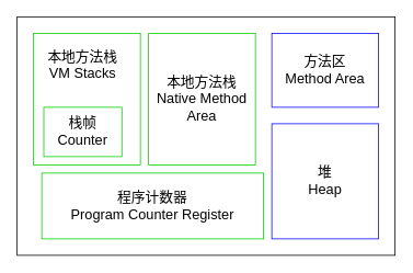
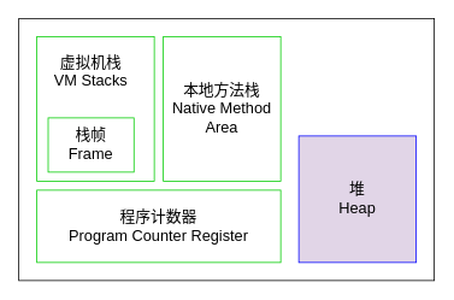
- <mxCell id="10" value="&lt;font style=&quot;font-size: 17px&quot;&gt;方法区&lt;br&gt;Method Area&lt;/font&gt;" style="rounded=0;whiteSpace=wrap;html=1;strokeColor=#0000FF;fillColor=#FFFFFF;" vertex="1" parent="1"><mxGeometry x="330" y="40" width="130" height="90" as="geometry" /></mxCell>
- <mxCell id="6" value="&lt;font style=&quot;font-size: 17px&quot;&gt;本地方法栈&lt;br&gt;VM Stacks&lt;br&gt;&lt;br&gt;&lt;/font&gt;" style="text;html=1;strokeColor=none;fillColor=none;align=center;verticalAlign=middle;whiteSpace=wrap;rounded=0;" vertex="1" parent="1"><mxGeometry x="45" y="40" width="110" height="100" as="geometry" /></mxCell>
+ <mxCell id="6" value="&lt;font style=&quot;font-size: 17px&quot;&gt;虚拟机栈&lt;br&gt;VM Stacks&lt;br&gt;&lt;br&gt;&lt;/font&gt;" style="text;html=1;strokeColor=none;fillColor=none;align=center;verticalAlign=middle;whiteSpace=wrap;rounded=0;" vertex="1" parent="1"><mxGeometry x="45" y="40" width="110" height="100" as="geometry" /></mxCell>
- <mxCell id="8" value="&lt;font style=&quot;font-size: 17px&quot;&gt;栈帧&lt;br&gt;Counter&lt;br&gt;&lt;/font&gt;" style="text;html=1;strokeColor=none;fillColor=none;align=center;verticalAlign=middle;whiteSpace=wrap;rounded=0;" vertex="1" parent="1"><mxGeometry x="55" y="130" width="90" height="60" as="geometry" /></mxCell>
+ <mxCell id="8" value="&lt;font style=&quot;font-size: 17px&quot;&gt;栈帧&lt;br&gt;Frame&lt;br&gt;&lt;/font&gt;" style="text;html=1;strokeColor=none;fillColor=none;align=center;verticalAlign=middle;whiteSpace=wrap;rounded=0;" vertex="1" parent="1"><mxGeometry x="55" y="130" width="90" height="60" as="geometry" /></mxCell>
- <mxCell id="11" value="&lt;font style=&quot;font-size: 17px&quot;&gt;堆&lt;br&gt;Heap&lt;/font&gt;" style="rounded=0;whiteSpace=wrap;html=1;strokeColor=#0000FF;fillColor=#FFFFFF;" vertex="1" parent="1"><mxGeometry x="330" y="150" width="130" height="140" as="geometry" /></mxCell>
+ <mxCell id="11" value="&lt;font style=&quot;font-size: 17px&quot;&gt;堆&lt;br&gt;Heap&lt;/font&gt;" style="rounded=0;whiteSpace=wrap;html=1;strokeColor=#0000FF;fillColor=#e1d5e7;" vertex="1" parent="1"><mxGeometry x="330" y="150" width="130" height="140" as="geometry" /></mxCell>
- <mxCell id="4" value="&lt;font style=&quot;font-size: 17px&quot;&gt;程序计数器&lt;br&gt;Program Counter Register&lt;br&gt;&lt;/font&gt;" style="rounded=0;whiteSpace=wrap;html=1;strokeColor=#00CC00;" vertex="1" parent="1"><mxGeometry x="50" y="210" width="270" height="80" as="geometry" /></mxCell>
+ <mxCell id="4" value="&lt;font style=&quot;font-size: 17px&quot;&gt;程序计数器&lt;br&gt;Program Counter Register&lt;br&gt;&lt;/font&gt;" style="rounded=0;whiteSpace=wrap;html=1;strokeColor=#00CC00;" vertex="1" parent="1"><mxGeometry x="40" y="210" width="270" height="80" as="geometry" /></mxCell>
